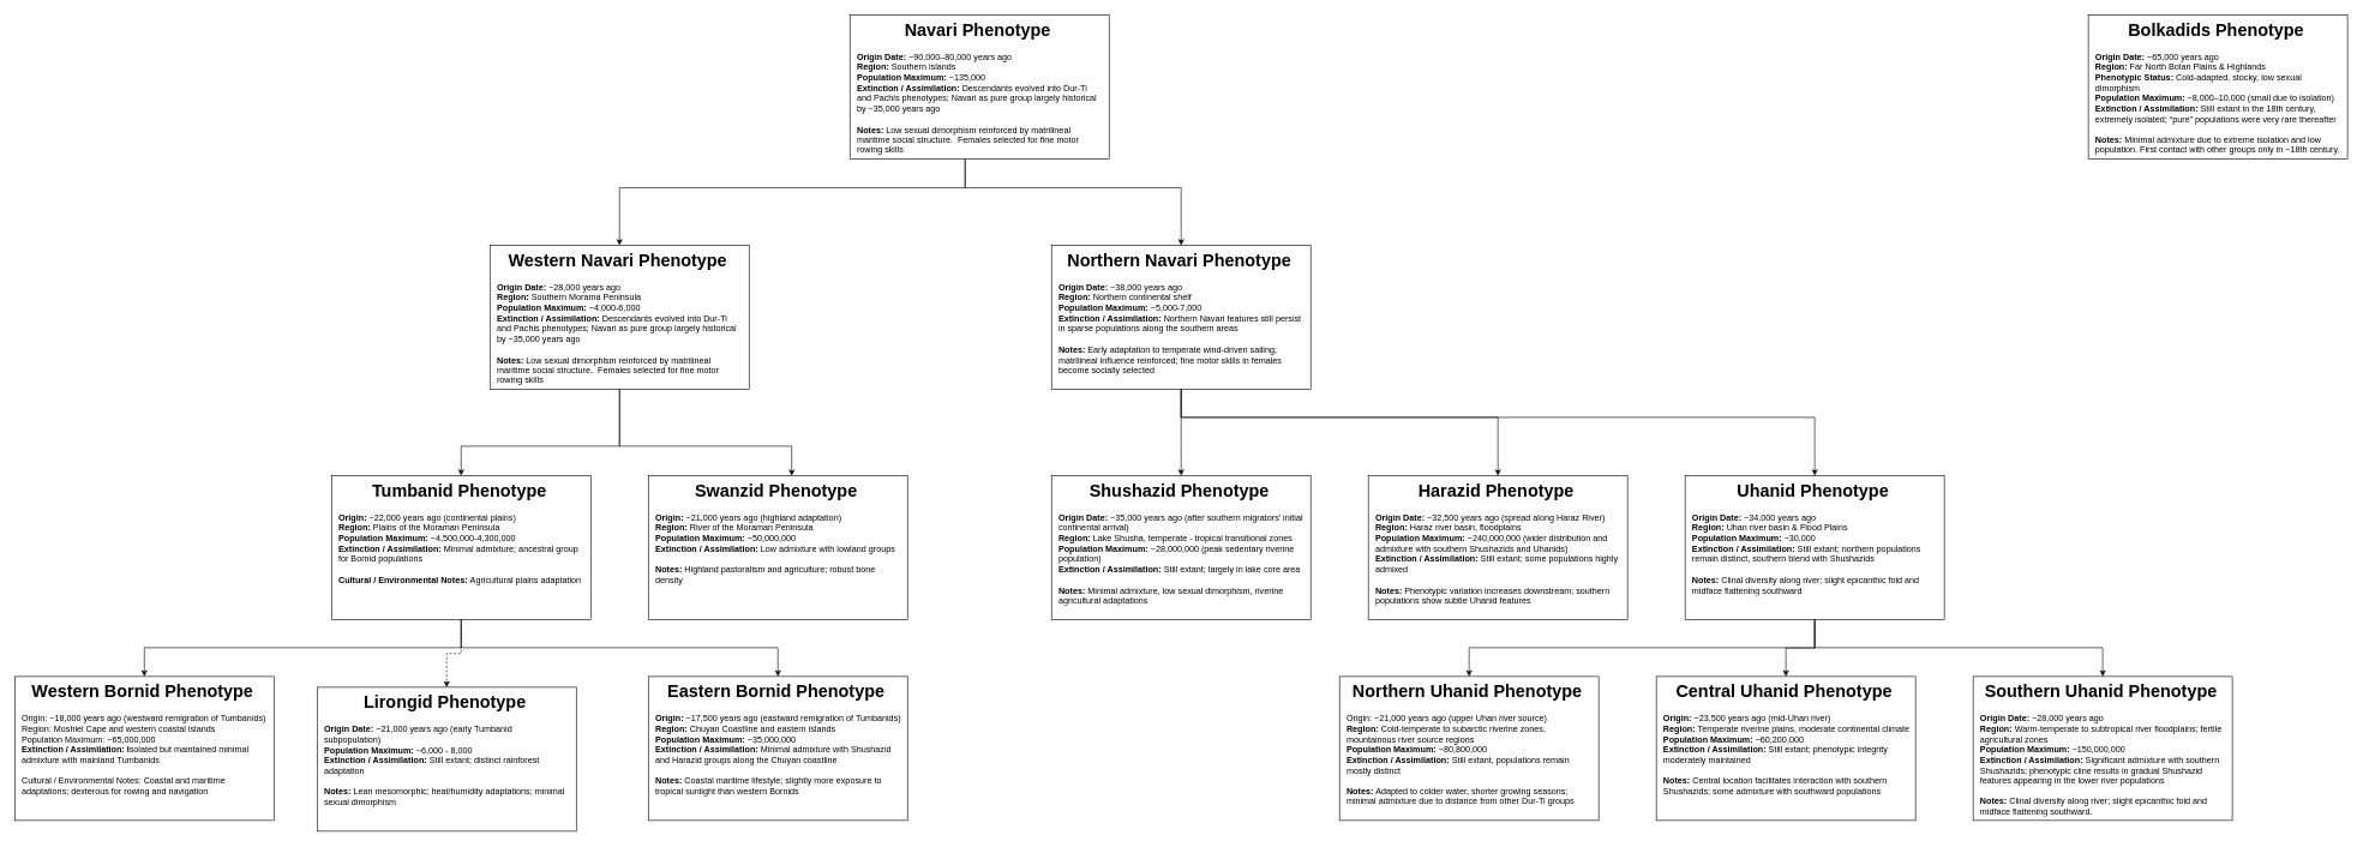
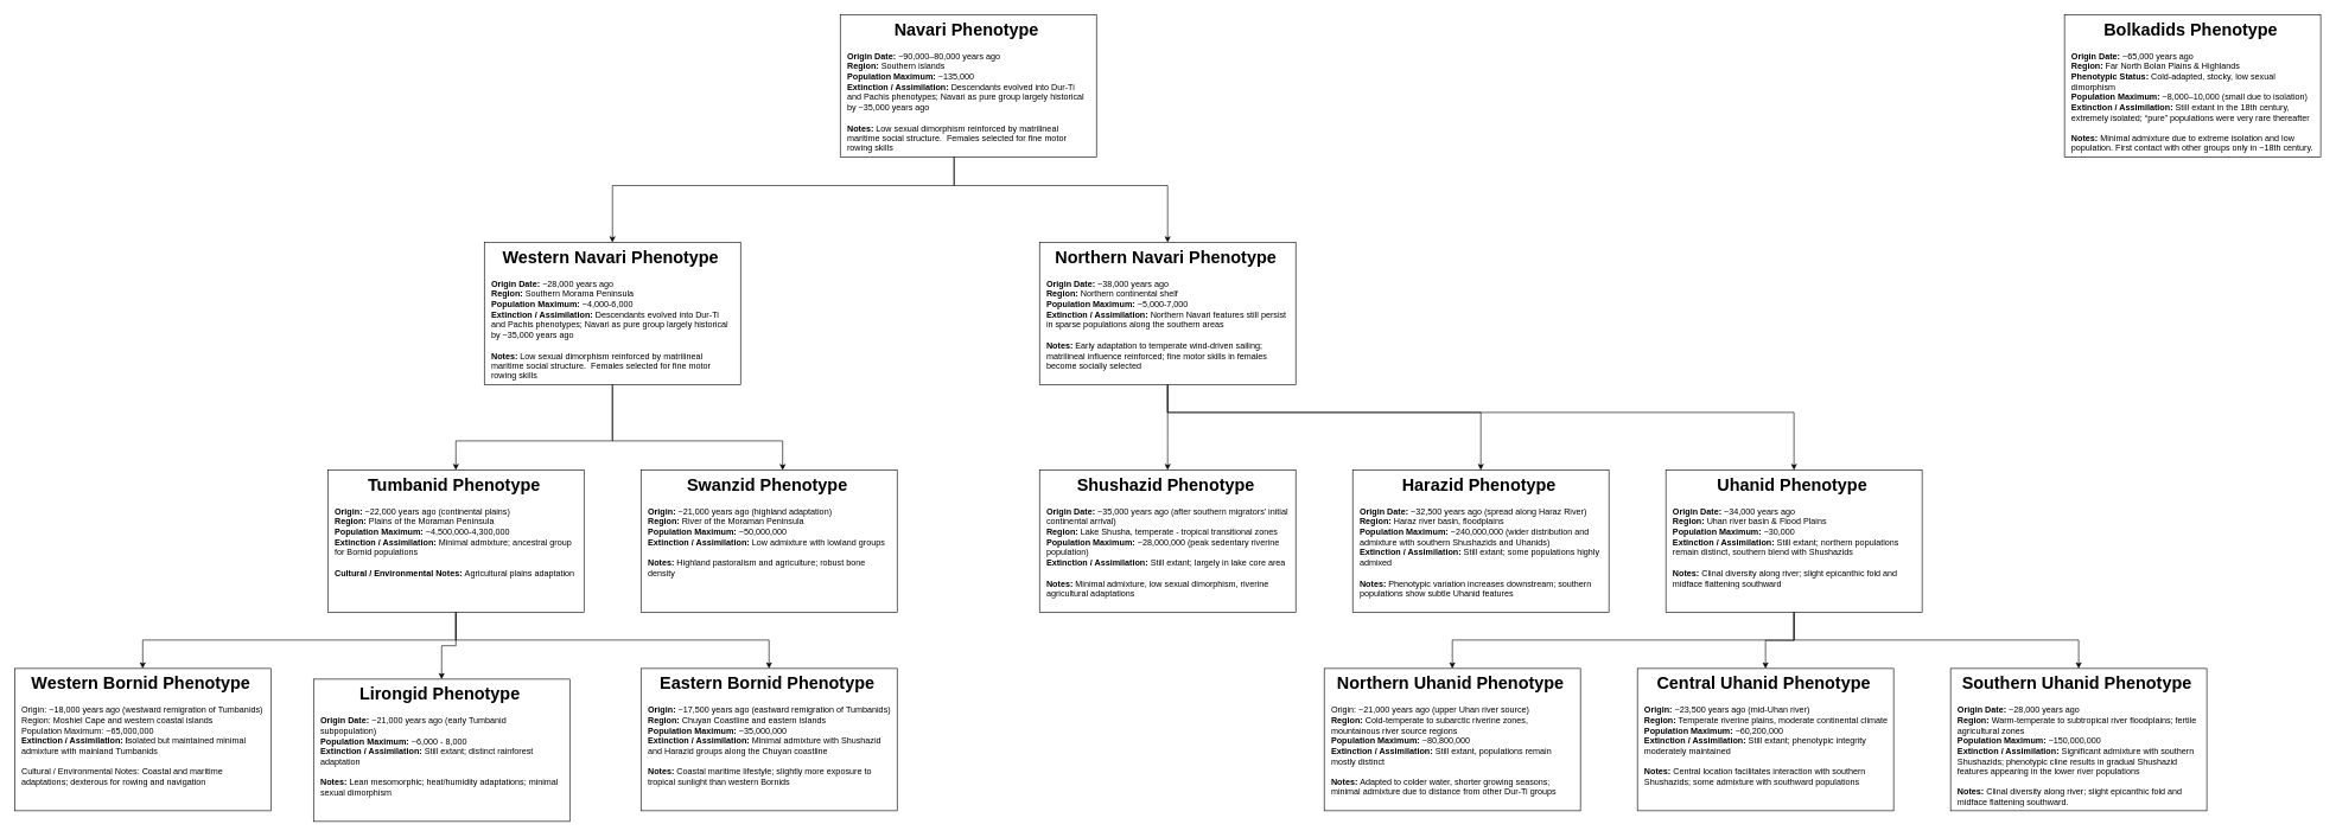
- <mxCell id="20" style="edgeStyle=orthogonalEdgeStyle;rounded=0;orthogonalLoop=1;jettySize=auto;html=1;entryX=0.5;entryY=0;entryDx=0;entryDy=0;dashed=1;" edge="1" parent="1" source="23" target="17"><mxGeometry relative="1" as="geometry" /></mxCell>
+ <mxCell id="20" style="edgeStyle=orthogonalEdgeStyle;rounded=0;orthogonalLoop=1;jettySize=auto;html=1;entryX=0.5;entryY=0;entryDx=0;entryDy=0;" edge="1" parent="1" source="23" target="17"><mxGeometry relative="1" as="geometry" /></mxCell>
